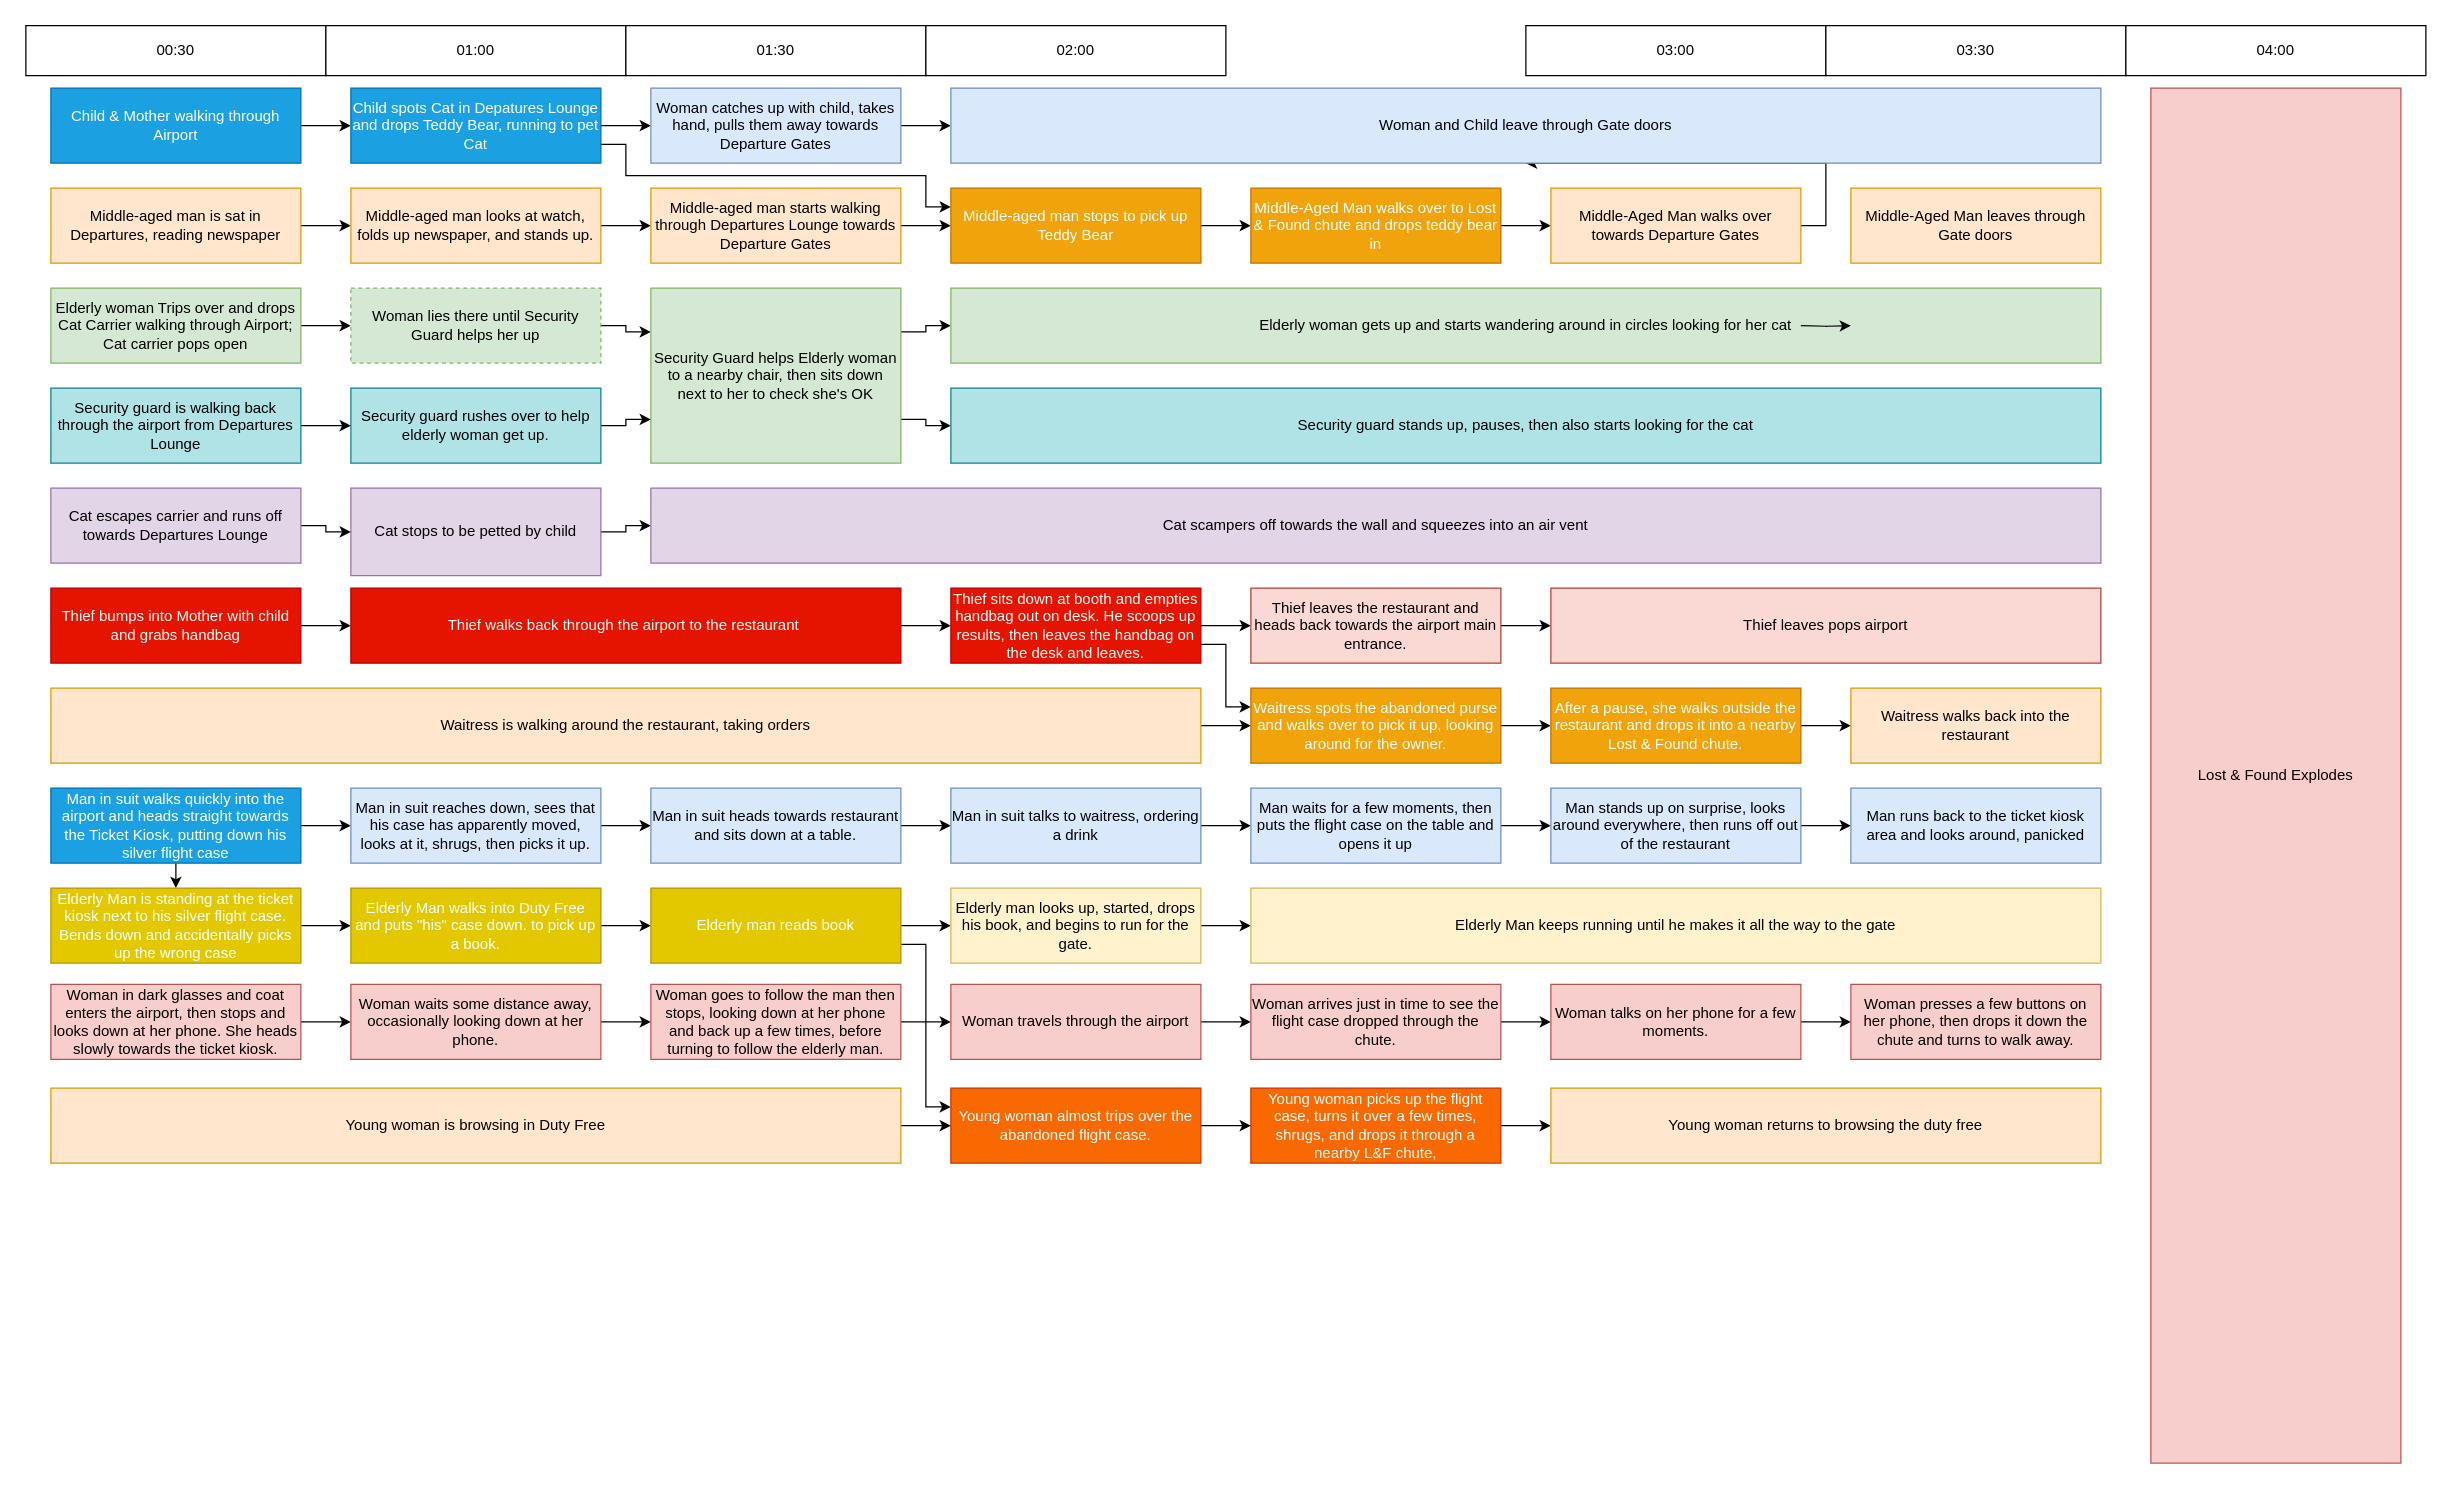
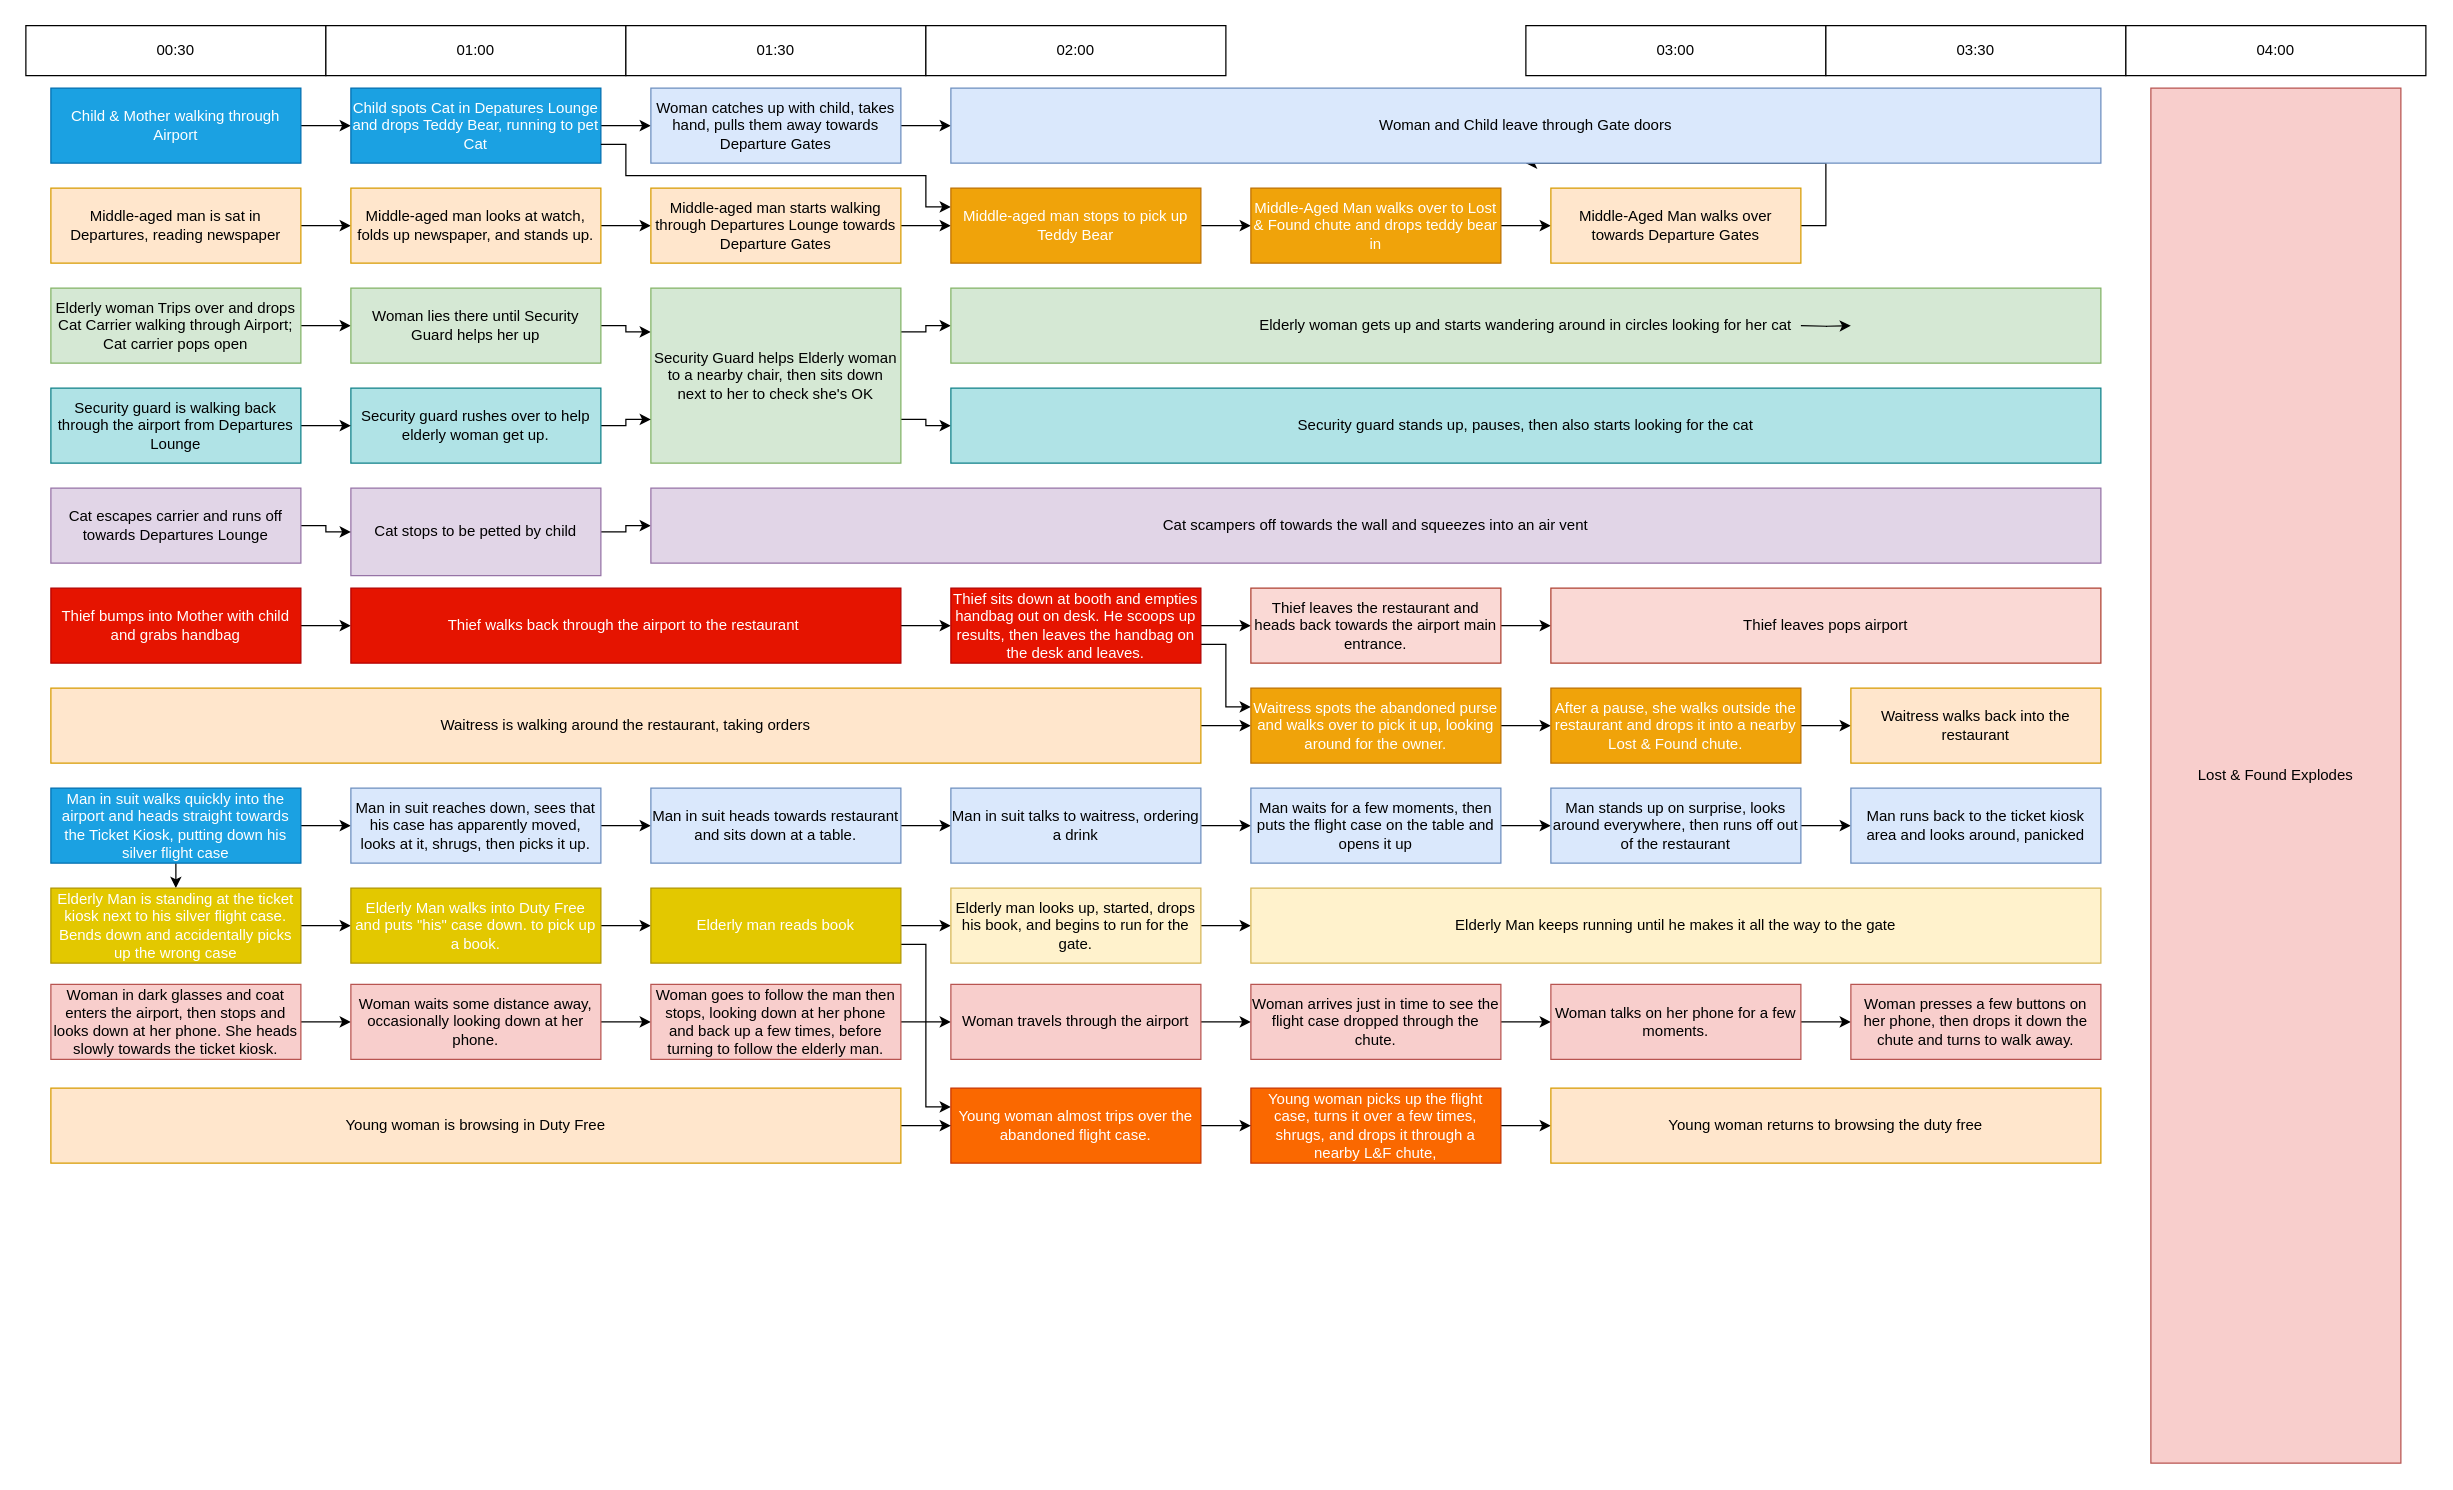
- <mxCell id="49" value="Middle-Aged Man leaves through Gate doors" style="rounded=0;whiteSpace=wrap;html=1;fillColor=#ffe6cc;strokeColor=#d79b00;" vertex="1" parent="1"><mxGeometry x="1480" y="150" width="200" height="60" as="geometry" /></mxCell>
- <mxCell id="29" value="Woman lies there until Security Guard helps her up" style="rounded=0;whiteSpace=wrap;html=1;fillColor=#d5e8d4;strokeColor=#82b366;dashed=1;" vertex="1" parent="1"><mxGeometry x="280" y="230" width="200" height="60" as="geometry" /></mxCell>
+ <mxCell id="29" value="Woman lies there until Security Guard helps her up" style="rounded=0;whiteSpace=wrap;html=1;fillColor=#d5e8d4;strokeColor=#82b366;" vertex="1" parent="1"><mxGeometry x="280" y="230" width="200" height="60" as="geometry" /></mxCell>
